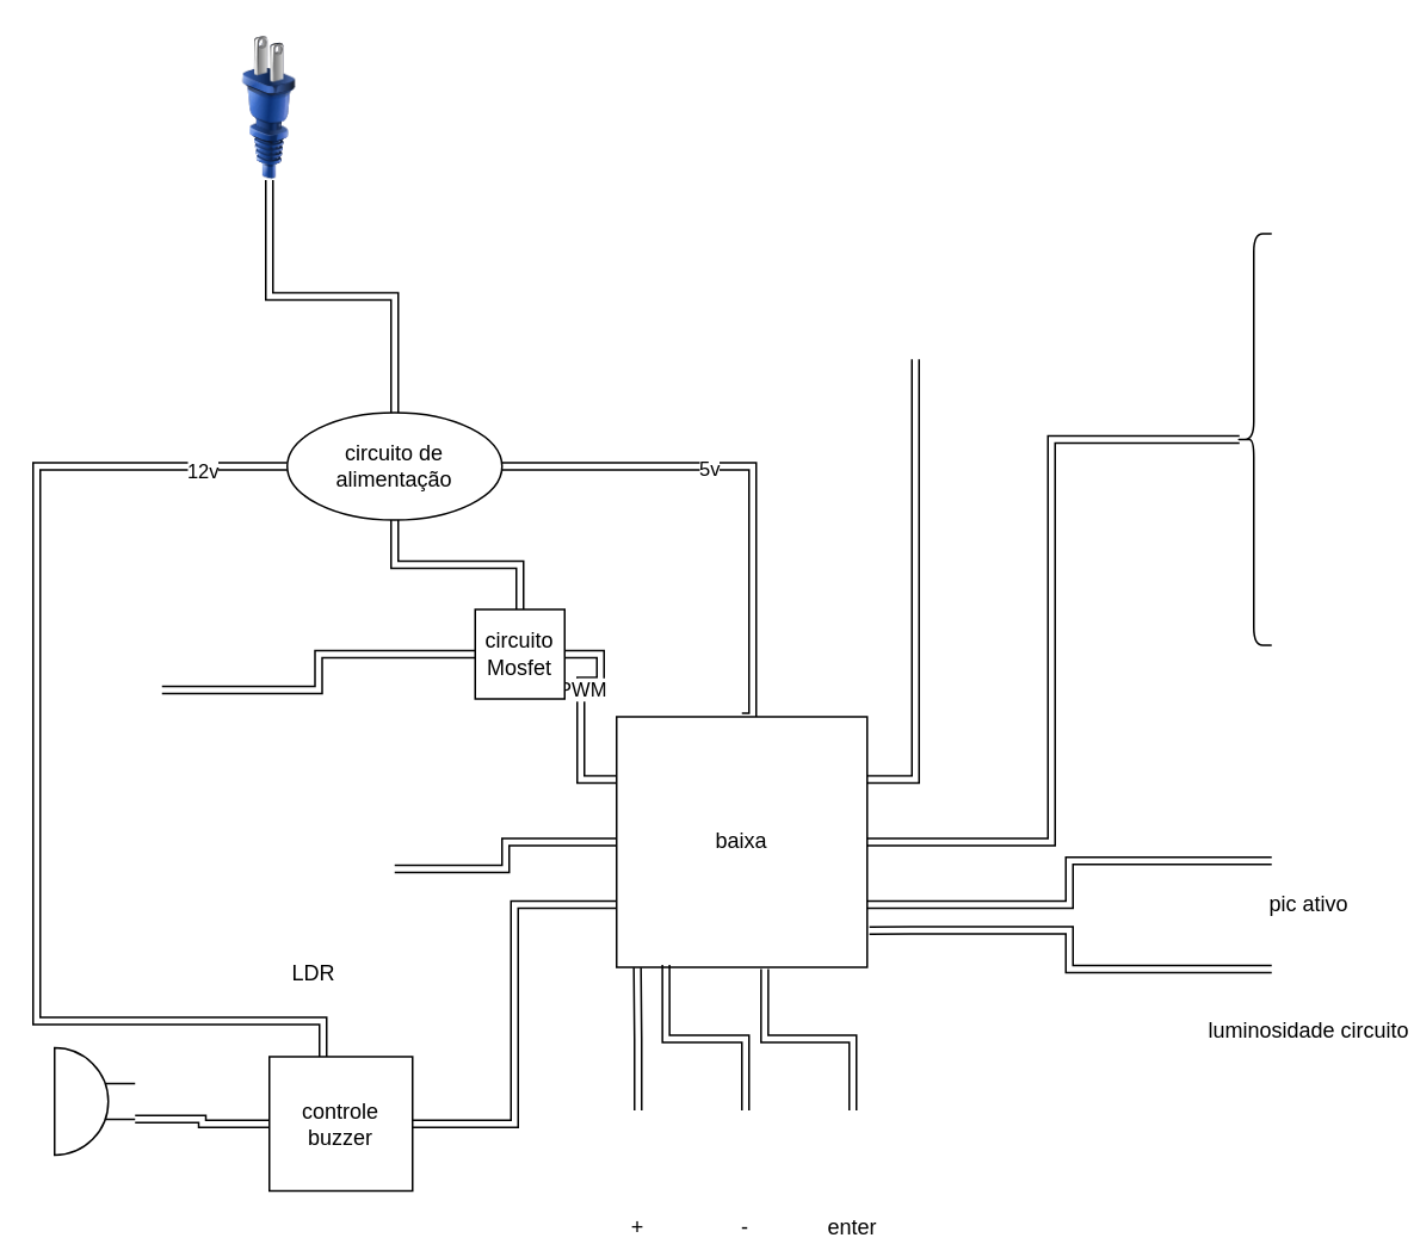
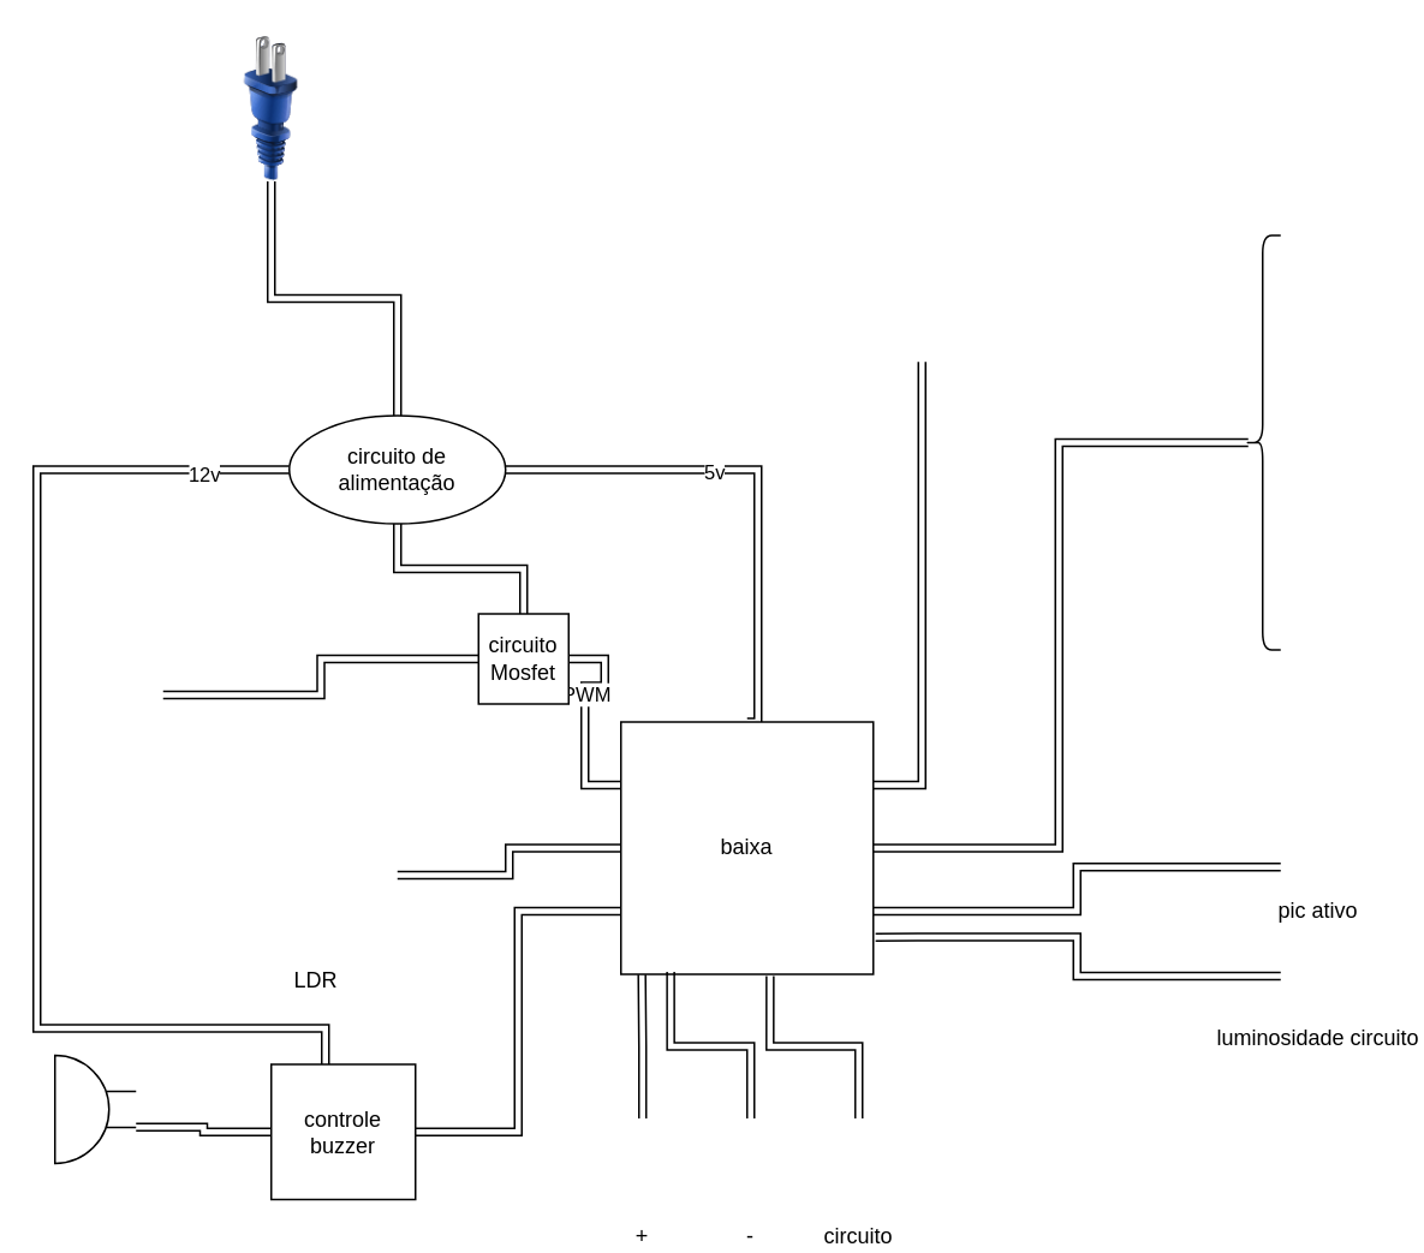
- <mxCell id="21" value="enter" style="shape=image;verticalLabelPosition=bottom;labelBackgroundColor=default;verticalAlign=top;aspect=fixed;imageAspect=0;image=https://upload.wikimedia.org/wikipedia/commons/5/5a/Perspective-Button-Stop-icon.png;" parent="1" vertex="1"><mxGeometry x="450" y="620" width="52" height="52" as="geometry" /></mxCell>
+ <mxCell id="21" value="circuito" style="shape=image;verticalLabelPosition=bottom;labelBackgroundColor=default;verticalAlign=top;aspect=fixed;imageAspect=0;image=https://upload.wikimedia.org/wikipedia/commons/5/5a/Perspective-Button-Stop-icon.png;" parent="1" vertex="1"><mxGeometry x="450" y="620" width="52" height="52" as="geometry" /></mxCell>
